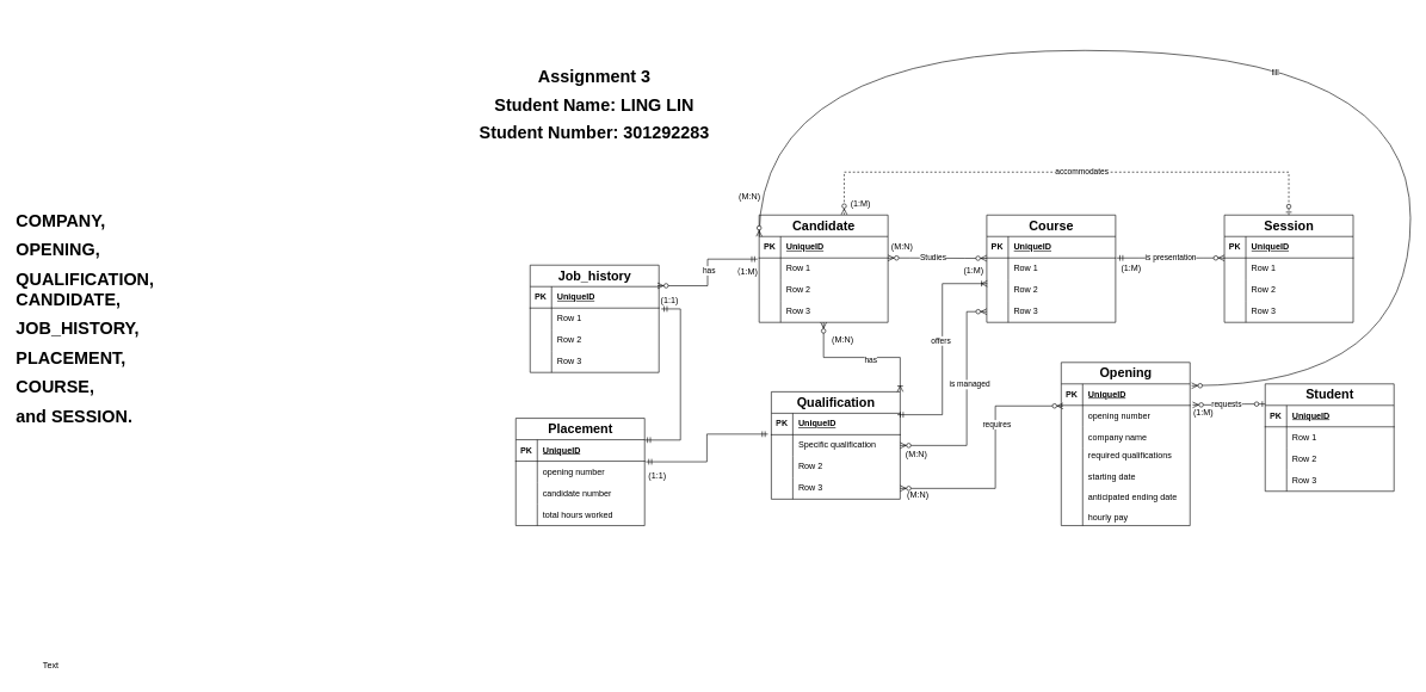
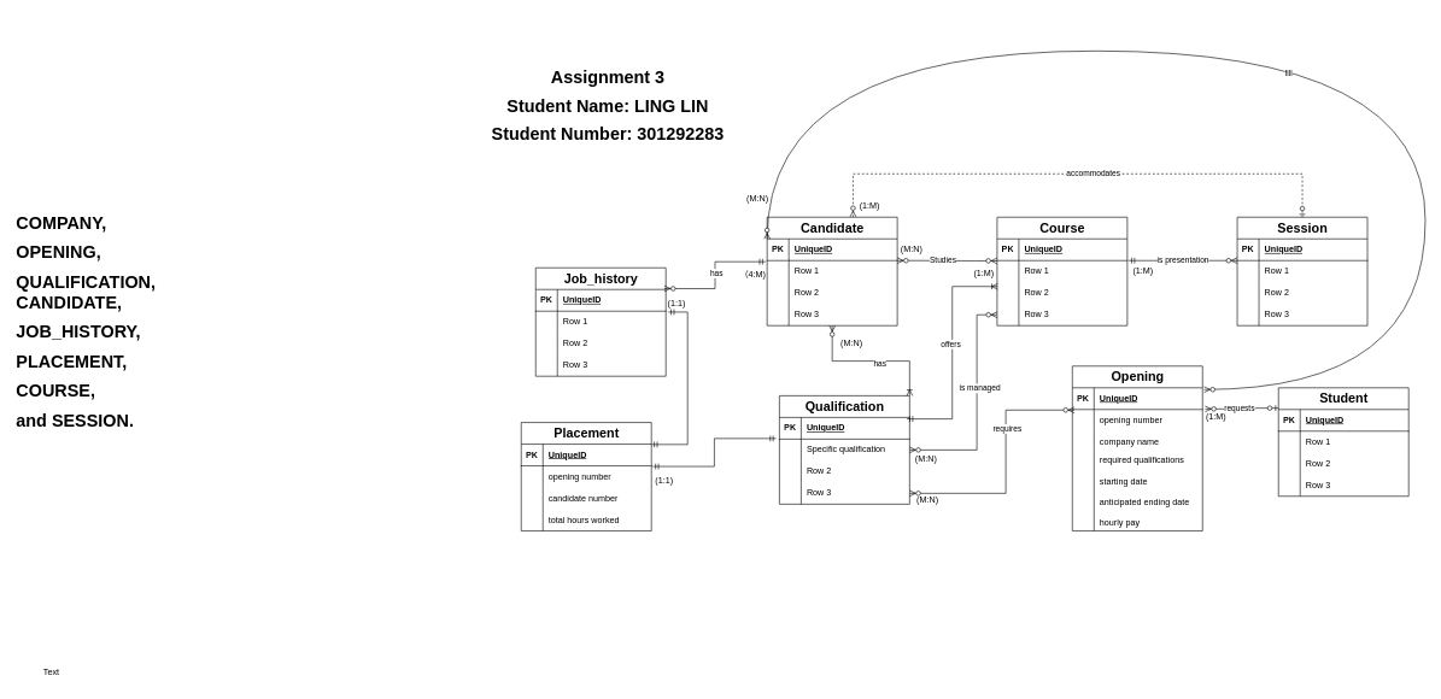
- <mxCell id="142" value="&lt;p align=&quot;center&quot; class=&quot;MsoNormal&quot;&gt;&lt;b&gt;&lt;font style=&quot;font-size: 24px;&quot;&gt;Assignment 3&lt;/font&gt;&lt;/b&gt;&lt;/p&gt;&lt;p align=&quot;center&quot; class=&quot;MsoNormal&quot;&gt;&lt;b&gt;&lt;span style=&quot;font-size:18.0pt;line-height:107%;mso-ansi-language:EN-US&quot; lang=&quot;EN-US&quot;&gt;Student Name: LING LIN&lt;/span&gt;&lt;/b&gt;&lt;/p&gt;&lt;p align=&quot;center&quot; class=&quot;MsoNormal&quot;&gt;&lt;b style=&quot;background-color: initial;&quot;&gt;&lt;span style=&quot;font-size:18.0pt;line-height:107%;mso-ansi-language:EN-US&quot; lang=&quot;EN-US&quot;&gt;Student&amp;nbsp;&lt;/span&gt;&lt;/b&gt;&lt;b style=&quot;background-color: initial;&quot;&gt;&lt;span style=&quot;font-size:18.0pt;line-height:107%;mso-ansi-language:EN-US&quot; lang=&quot;EN-US&quot;&gt;Number: 301292283&lt;/span&gt;&lt;/b&gt;&lt;/p&gt;" style="text;html=1;strokeColor=none;fillColor=none;align=center;verticalAlign=middle;whiteSpace=wrap;rounded=0;" vertex="1" parent="1"><mxGeometry x="660" y="20" width="340" height="250" as="geometry" /></mxCell>
+ <mxCell id="142" value="&lt;p align=&quot;center&quot; class=&quot;MsoNormal&quot;&gt;&lt;b&gt;&lt;font style=&quot;font-size: 24px;&quot;&gt;Assignment 3&lt;/font&gt;&lt;/b&gt;&lt;/p&gt;&lt;p align=&quot;center&quot; class=&quot;MsoNormal&quot;&gt;&lt;b&gt;&lt;span style=&quot;font-size:18.0pt;line-height:107%;mso-ansi-language:EN-US&quot; lang=&quot;EN-US&quot;&gt;Student Name: LING LIN&lt;/span&gt;&lt;/b&gt;&lt;/p&gt;&lt;p align=&quot;center&quot; class=&quot;MsoNormal&quot;&gt;&lt;b style=&quot;background-color: initial;&quot;&gt;&lt;span style=&quot;font-size:18.0pt;line-height:107%;mso-ansi-language:EN-US&quot; lang=&quot;EN-US&quot;&gt;Student&amp;nbsp;&lt;/span&gt;&lt;/b&gt;&lt;b style=&quot;background-color: initial;&quot;&gt;&lt;span style=&quot;font-size:18.0pt;line-height:107%;mso-ansi-language:EN-US&quot; lang=&quot;EN-US&quot;&gt;Number: 301292283&lt;/span&gt;&lt;/b&gt;&lt;/p&gt;" style="text;html=1;strokeColor=none;fillColor=none;align=center;verticalAlign=middle;whiteSpace=wrap;rounded=0;" vertex="1" parent="1"><mxGeometry x="670" y="20" width="340" height="250" as="geometry" /></mxCell>
- <mxCell id="118" value="（1:M)" style="text;html=1;align=center;verticalAlign=middle;resizable=0;points=[];autosize=1;strokeColor=none;fillColor=none;" vertex="1" parent="1"><mxGeometry x="1010" y="365" width="60" height="30" as="geometry" /></mxCell>
+ <mxCell id="118" value="（4:M)" style="text;html=1;align=center;verticalAlign=middle;resizable=0;points=[];autosize=1;strokeColor=none;fillColor=none;" vertex="1" parent="1"><mxGeometry x="1010" y="365" width="60" height="30" as="geometry" /></mxCell>
